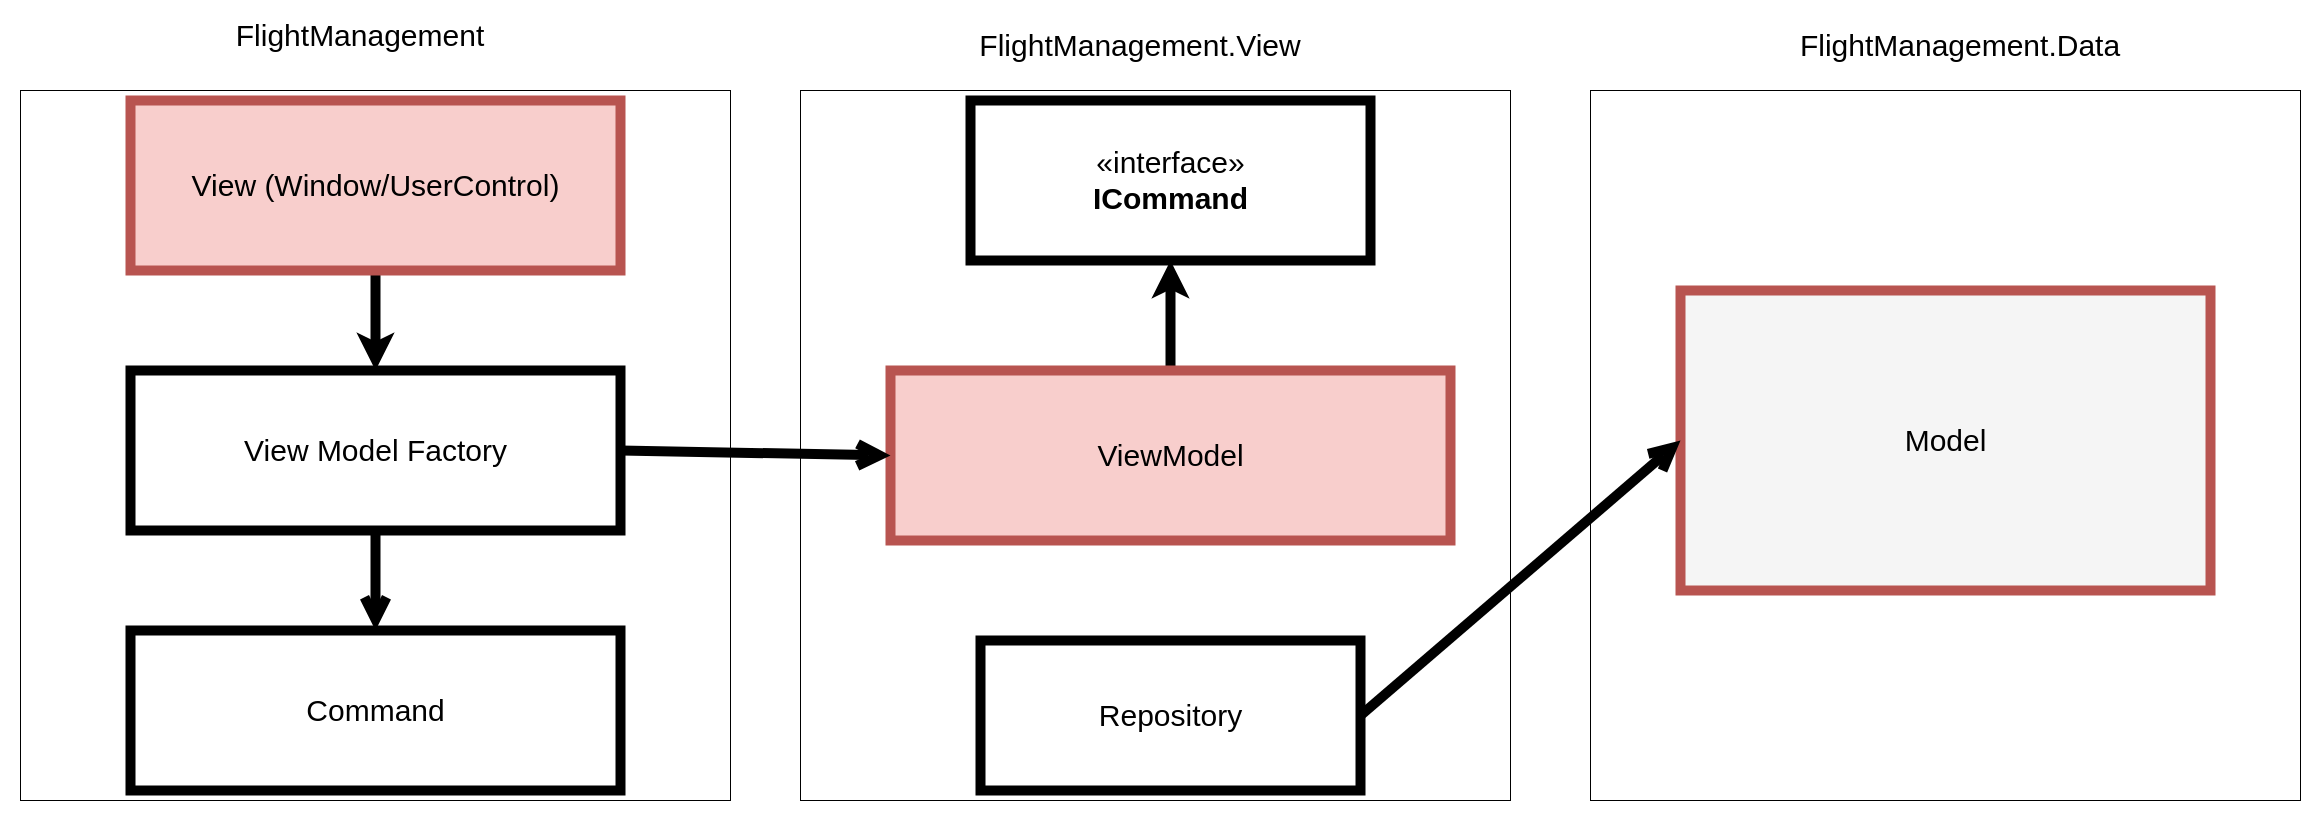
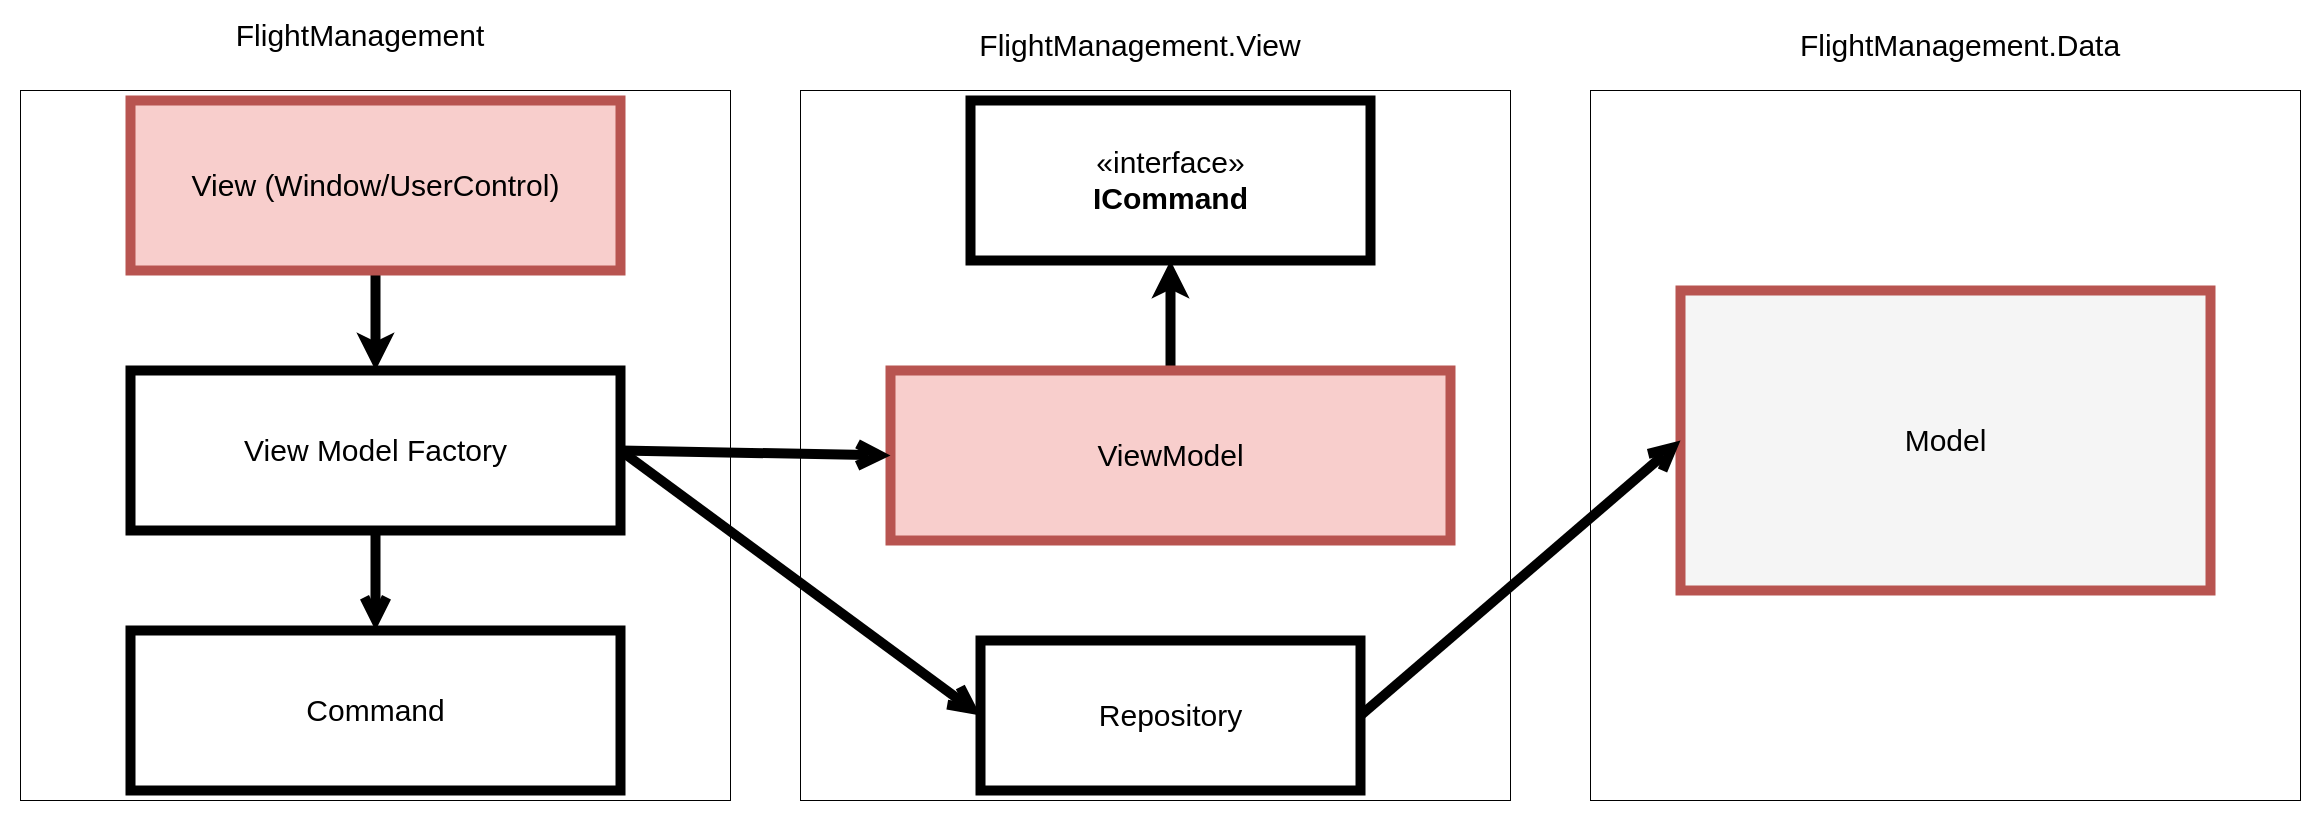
+ <mxCell id="18" value="" style="endArrow=open;endFill=1;endSize=12;html=1;rounded=0;fontSize=30;entryX=0;entryY=0.5;entryDx=0;entryDy=0;exitX=1;exitY=0.5;exitDx=0;exitDy=0;strokeWidth=10;" edge="1" parent="1" source="13" target="16"><mxGeometry width="160" relative="1" as="geometry"><mxPoint x="1360" y="725" as="sourcePoint" /><mxPoint x="1690" y="450" as="targetPoint" /></mxGeometry></mxCell>
